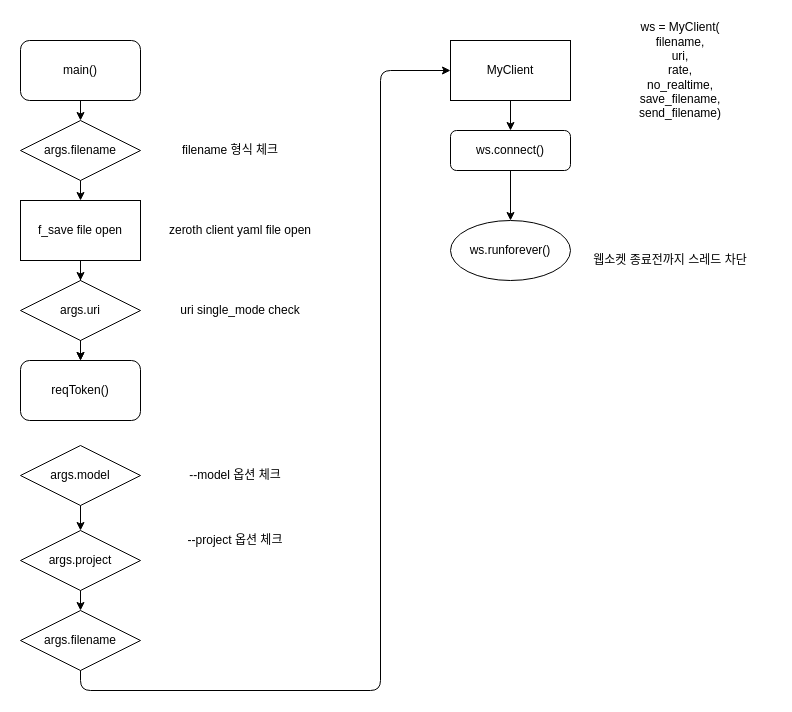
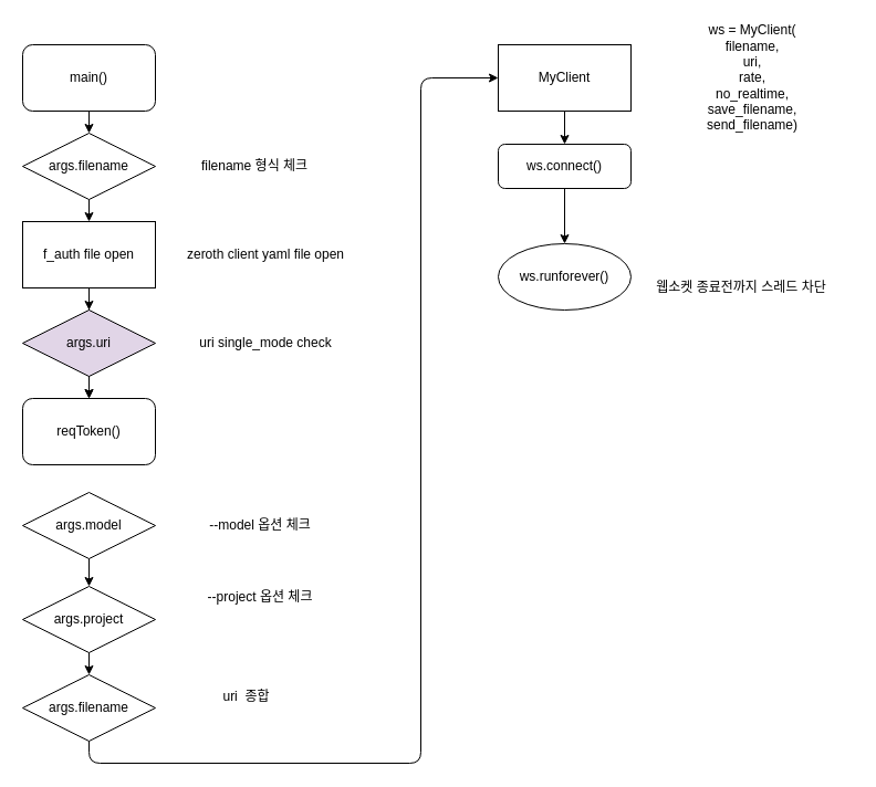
- <mxCell id="3" value="f_save file open" style="rounded=0;whiteSpace=wrap;html=1;" parent="1" vertex="1"><mxGeometry x="20" y="200" width="120" height="60" as="geometry" /></mxCell>
+ <mxCell id="3" value="f_auth file open" style="rounded=0;whiteSpace=wrap;html=1;" parent="1" vertex="1"><mxGeometry x="20" y="200" width="120" height="60" as="geometry" /></mxCell>
- <mxCell id="7" value="args.uri" style="rhombus;whiteSpace=wrap;html=1;" parent="1" vertex="1"><mxGeometry x="20" y="280" width="120" height="60" as="geometry" /></mxCell>
+ <mxCell id="7" value="args.uri" style="rhombus;whiteSpace=wrap;html=1;fillColor=#e1d5e7;" parent="1" vertex="1"><mxGeometry x="20" y="280" width="120" height="60" as="geometry" /></mxCell>
+ <mxCell id="24" value="uri&amp;nbsp; 종합" style="text;html=1;strokeColor=none;fillColor=none;align=center;verticalAlign=middle;whiteSpace=wrap;rounded=0;" parent="1" vertex="1"><mxGeometry x="175" y="620" width="95" height="20" as="geometry" /></mxCell>
